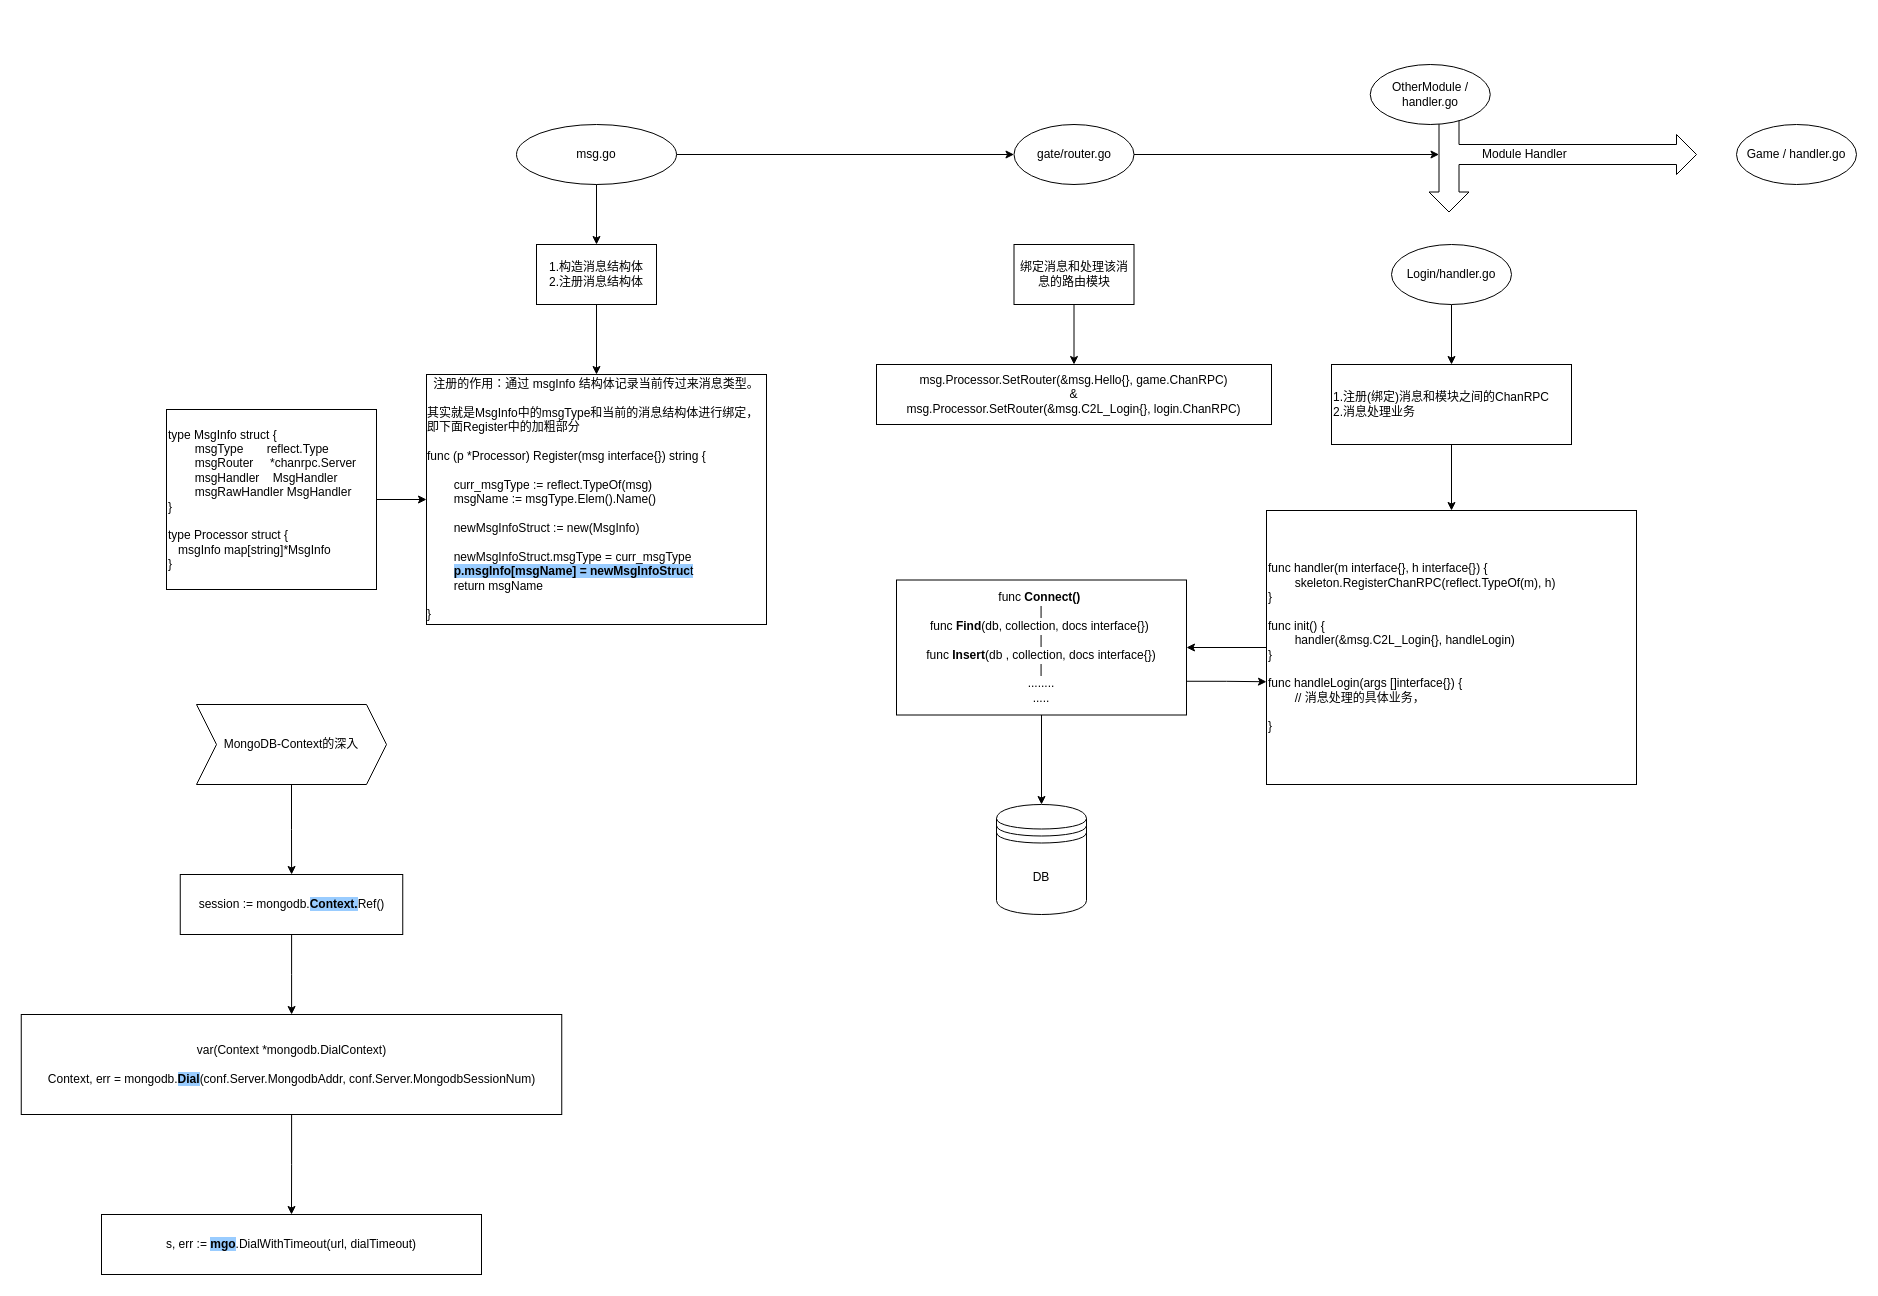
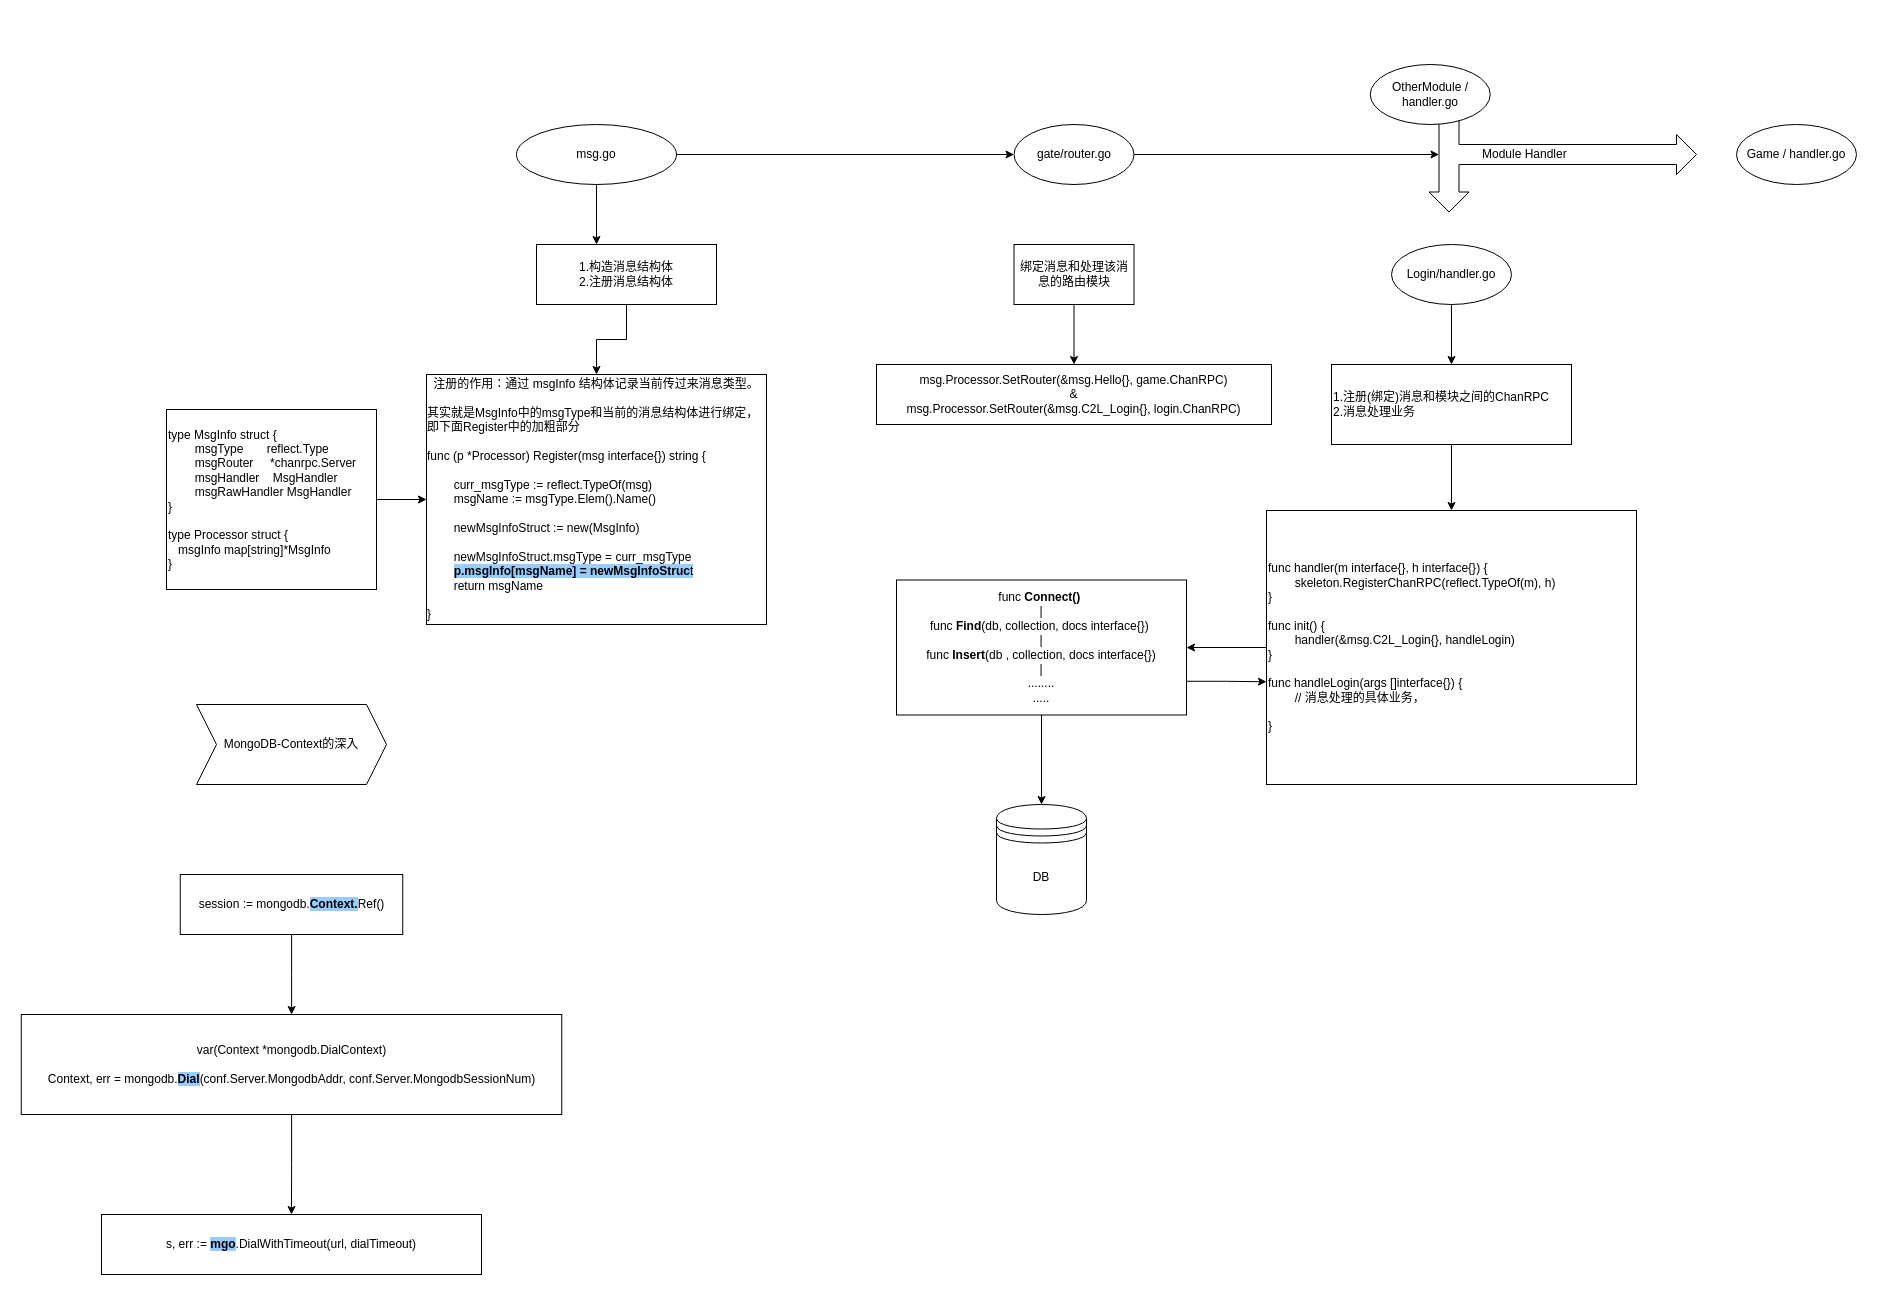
- <mxCell id="4" value="&lt;div style=&quot;text-align: left&quot;&gt;1.构造消息结构体&lt;/div&gt;&lt;div style=&quot;text-align: left&quot;&gt;2.注册消息结构体&lt;/div&gt;" style="whiteSpace=wrap;html=1;rounded=0;" parent="1" vertex="1"><mxGeometry x="536" y="244" width="120" height="60" as="geometry" /></mxCell>
+ <mxCell id="4" value="&lt;div style=&quot;text-align: left&quot;&gt;1.构造消息结构体&lt;/div&gt;&lt;div style=&quot;text-align: left&quot;&gt;2.注册消息结构体&lt;/div&gt;" style="whiteSpace=wrap;html=1;rounded=0;" parent="1" vertex="1"><mxGeometry x="536" y="244" width="180" height="60" as="geometry" /></mxCell>
- <mxCell id="22" value="" style="edgeStyle=orthogonalEdgeStyle;rounded=0;orthogonalLoop=1;jettySize=auto;html=1;fontColor=#000000;" parent="1" source="23" target="25" edge="1"><mxGeometry relative="1" as="geometry" /></mxCell>
